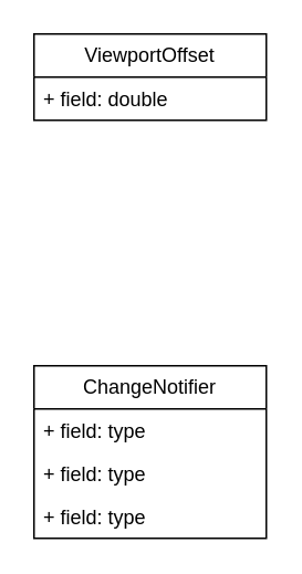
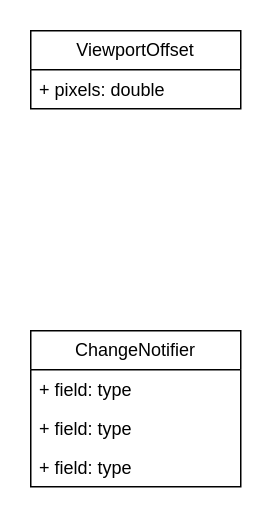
- <mxCell id="3" value="+ field:&amp;nbsp;&lt;span class=&quot;eusoft-eudic-chrome-extension-translate-content eusoft-eudic-chrome-extension-translate-content-style-italic quote&quot;&gt;double&lt;span class=&quot;eusoft-eudic-translate-loading-tag&quot;&gt;&lt;/span&gt;&lt;/span&gt;" style="text;strokeColor=none;fillColor=none;align=left;verticalAlign=top;spacingLeft=4;spacingRight=4;overflow=hidden;rotatable=0;points=[[0,0.5],[1,0.5]];portConstraint=eastwest;whiteSpace=wrap;html=1;" vertex="1" parent="2"><mxGeometry y="26" width="140" height="26" as="geometry" /></mxCell>
+ <mxCell id="3" value="+ pixels:&amp;nbsp;&lt;span class=&quot;eusoft-eudic-chrome-extension-translate-content eusoft-eudic-chrome-extension-translate-content-style-italic quote&quot;&gt;double&lt;span class=&quot;eusoft-eudic-translate-loading-tag&quot;&gt;&lt;/span&gt;&lt;/span&gt;" style="text;strokeColor=none;fillColor=none;align=left;verticalAlign=top;spacingLeft=4;spacingRight=4;overflow=hidden;rotatable=0;points=[[0,0.5],[1,0.5]];portConstraint=eastwest;whiteSpace=wrap;html=1;" vertex="1" parent="2"><mxGeometry y="26" width="140" height="26" as="geometry" /></mxCell>
